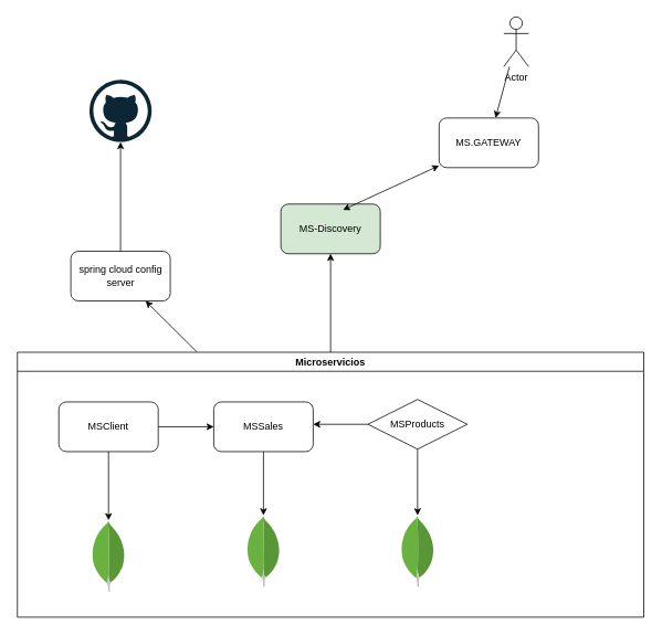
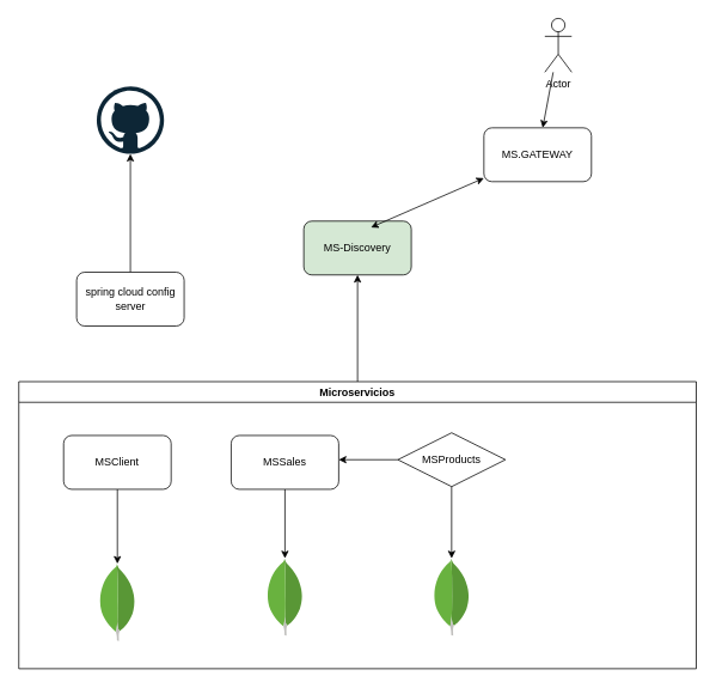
- <mxCell id="19" value="MS.GATEWAY" style="rounded=1;whiteSpace=wrap;html=1;" parent="1" vertex="1"><mxGeometry x="529" y="142" width="120" height="60" as="geometry" /></mxCell>
+ <mxCell id="19" value="MS.GATEWAY" style="rounded=1;whiteSpace=wrap;html=1;" parent="1" vertex="1"><mxGeometry x="539" y="142" width="120" height="60" as="geometry" /></mxCell>
- <mxCell id="4" style="rounded=0;orthogonalLoop=1;jettySize=auto;html=1;" parent="1" source="5" target="3" edge="1"><mxGeometry relative="1" as="geometry" /></mxCell>
- <mxCell id="6" style="edgeStyle=orthogonalEdgeStyle;rounded=0;orthogonalLoop=1;jettySize=auto;html=1;" parent="5" source="8" target="13" edge="1"><mxGeometry relative="1" as="geometry"><Array as="points"><mxPoint x="298" y="110" /><mxPoint x="298" y="110" /></Array></mxGeometry></mxCell>
